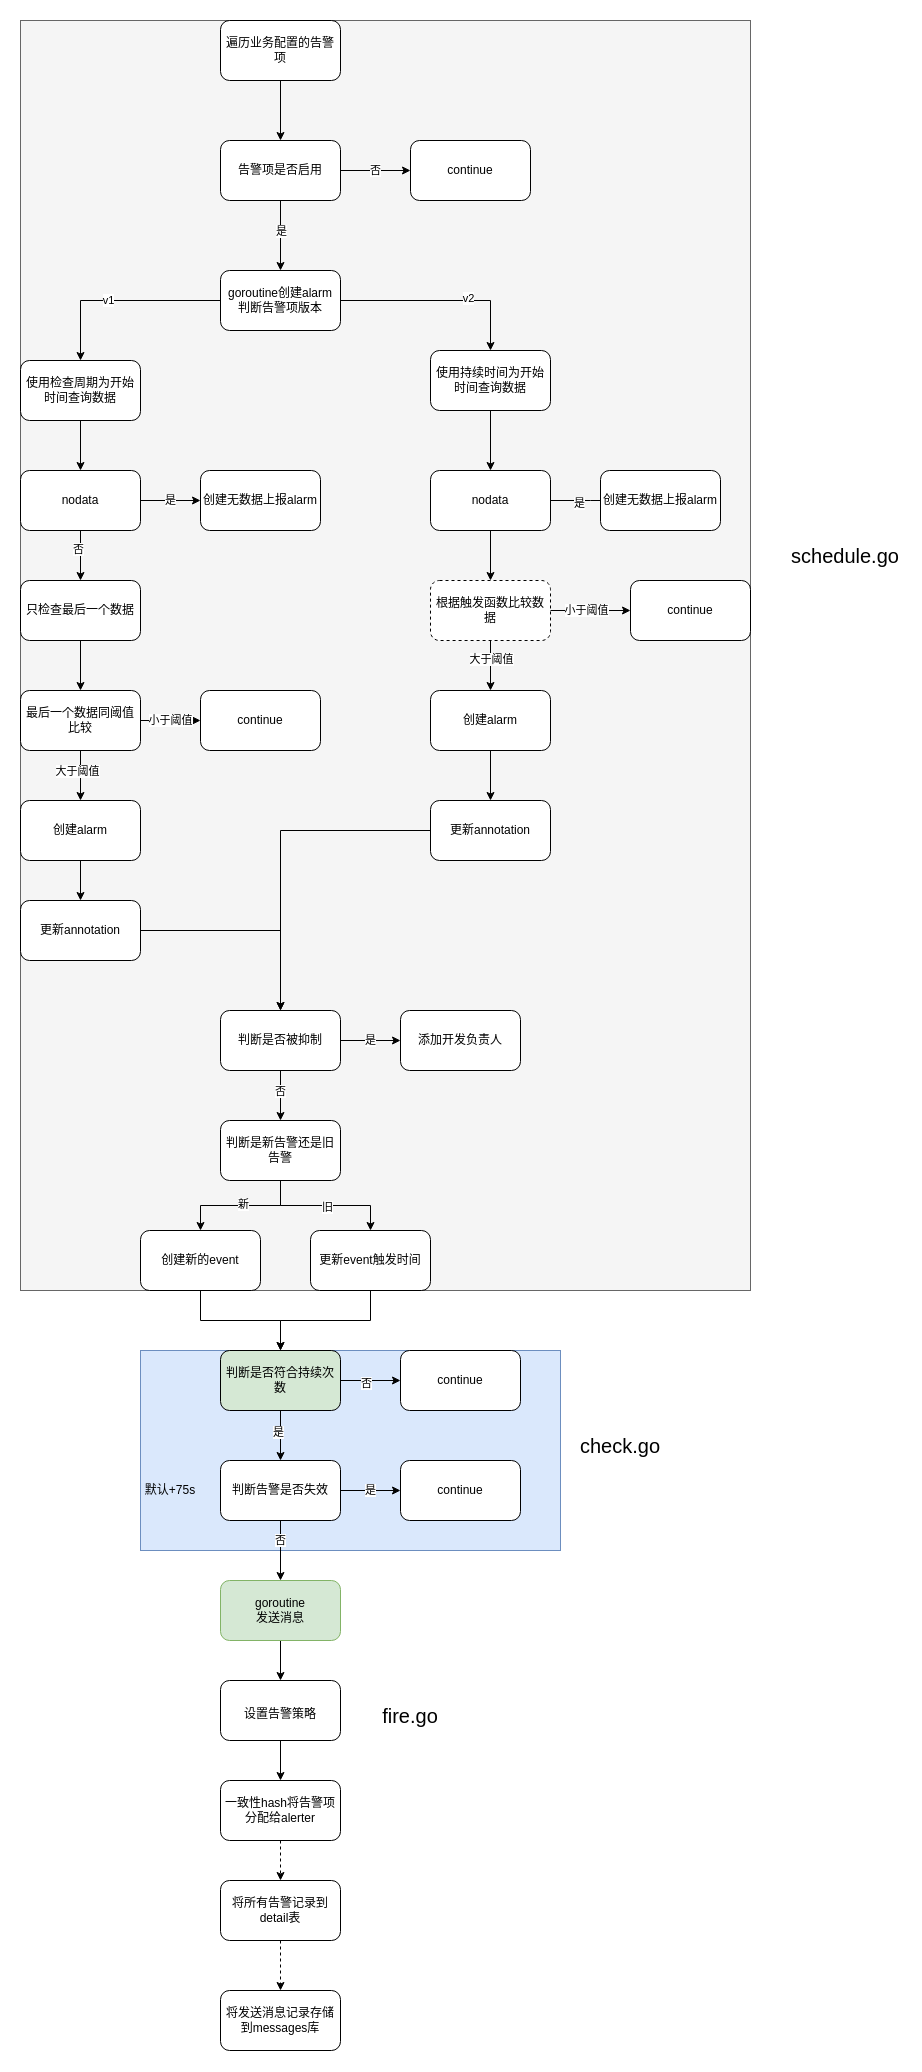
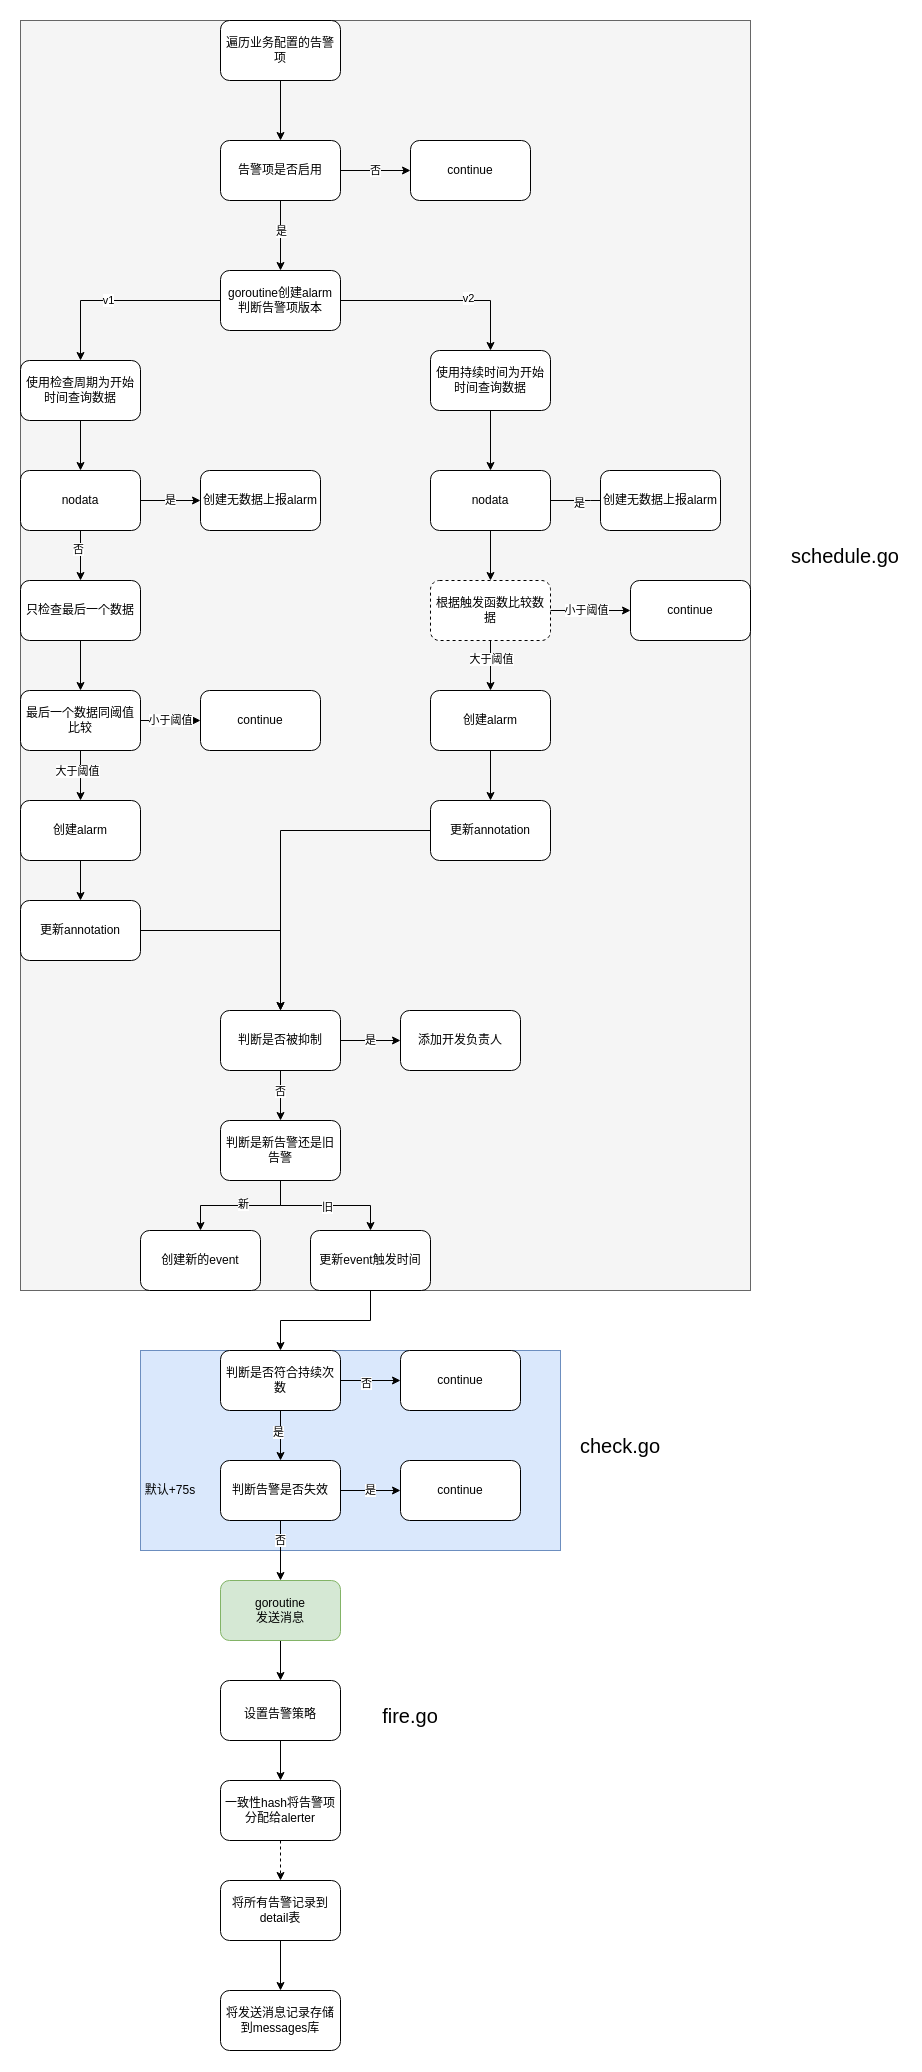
- <mxCell id="4" style="edgeStyle=orthogonalEdgeStyle;rounded=0;orthogonalLoop=1;jettySize=auto;html=1;entryX=0.5;entryY=0;entryDx=0;entryDy=0;" edge="1" parent="1" source="75" target="7"><mxGeometry relative="1" as="geometry" /></mxCell>
- <mxCell id="7" value="判断是否符合持续次数" style="whiteSpace=wrap;html=1;rounded=1;movable=0;resizable=0;rotatable=0;deletable=0;editable=0;connectable=0;fillColor=#d5e8d4;" vertex="1" parent="6"><mxGeometry x="80" width="120" height="60" as="geometry" /></mxCell>
+ <mxCell id="7" value="判断是否符合持续次数" style="whiteSpace=wrap;html=1;rounded=1;movable=0;resizable=0;rotatable=0;deletable=0;editable=0;connectable=0;" vertex="1" parent="6"><mxGeometry x="80" width="120" height="60" as="geometry" /></mxCell>
- <mxCell id="87" value="" style="edgeStyle=orthogonalEdgeStyle;rounded=0;orthogonalLoop=1;jettySize=auto;html=1;fontSize=12;dashed=1;" edge="1" parent="1" source="88" target="89"><mxGeometry relative="1" as="geometry" /></mxCell>
+ <mxCell id="87" value="" style="edgeStyle=orthogonalEdgeStyle;rounded=0;orthogonalLoop=1;jettySize=auto;html=1;fontSize=12;" edge="1" parent="1" source="88" target="89"><mxGeometry relative="1" as="geometry" /></mxCell>
